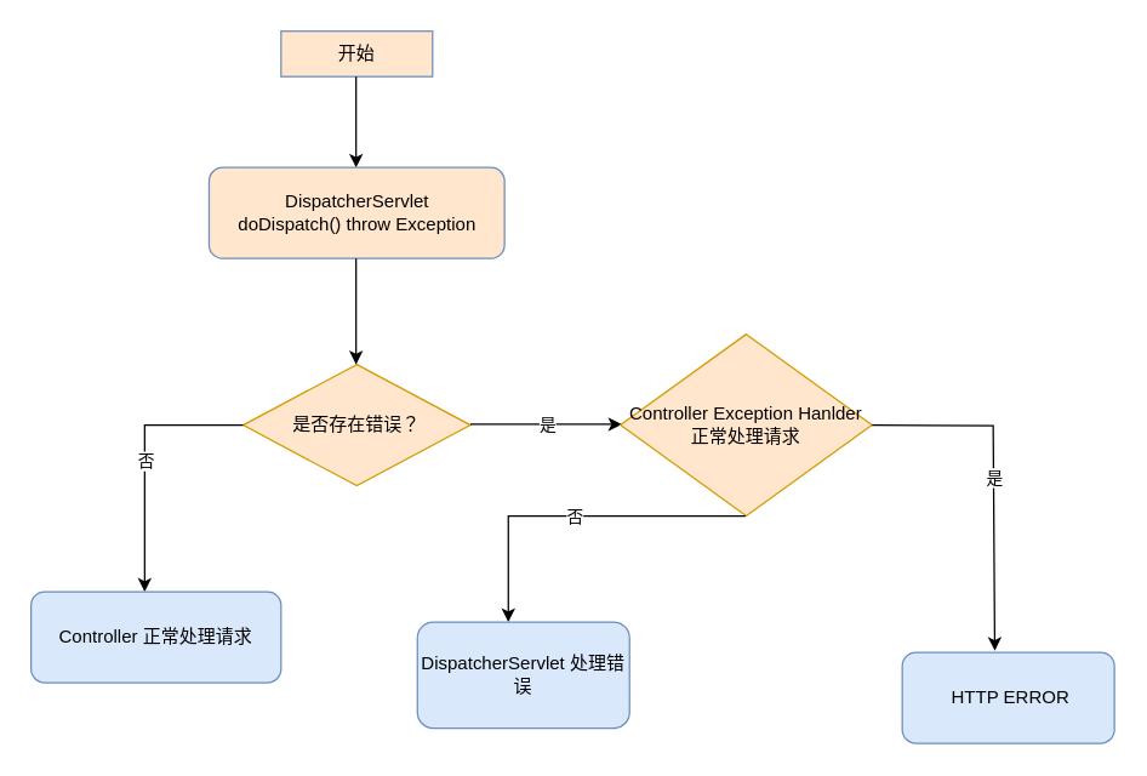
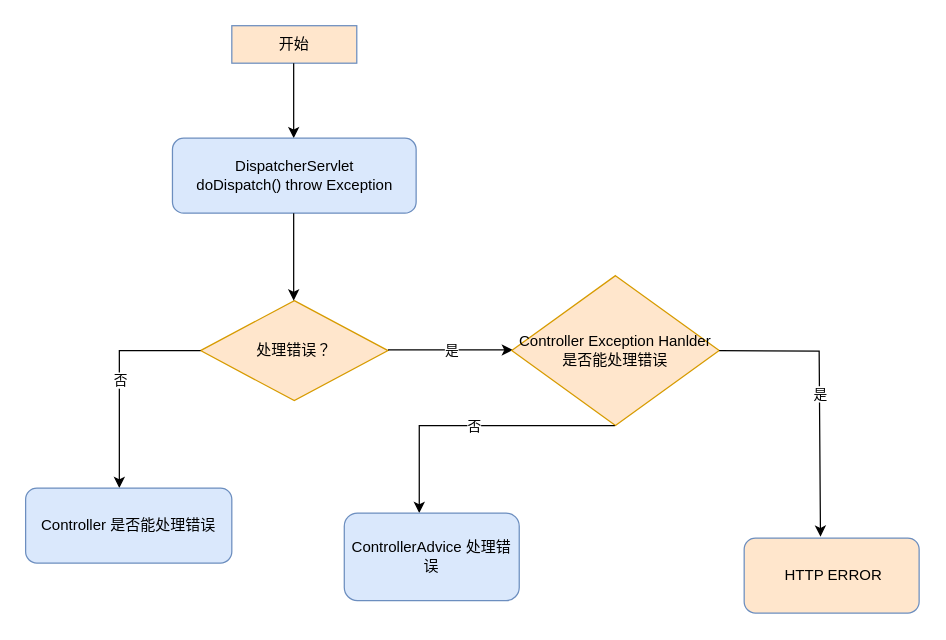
- <mxCell id="4" value="DispatcherServlet&lt;br&gt;doDispatch() throw Exception" style="rounded=1;whiteSpace=wrap;html=1;fillColor=#ffe6cc;strokeColor=#6c8ebf;" vertex="1" parent="1"><mxGeometry x="137.5" y="110" width="195" height="60" as="geometry" /></mxCell>
+ <mxCell id="4" value="DispatcherServlet&lt;br&gt;doDispatch() throw Exception" style="rounded=1;whiteSpace=wrap;html=1;fillColor=#dae8fc;strokeColor=#6c8ebf;" vertex="1" parent="1"><mxGeometry x="137.5" y="110" width="195" height="60" as="geometry" /></mxCell>
- <mxCell id="5" value="是否存在错误？" style="rhombus;whiteSpace=wrap;html=1;fillColor=#ffe6cc;strokeColor=#d79b00;" vertex="1" parent="1"><mxGeometry x="160" y="240" width="150" height="80" as="geometry" /></mxCell>
+ <mxCell id="5" value="处理错误？" style="rhombus;whiteSpace=wrap;html=1;fillColor=#ffe6cc;strokeColor=#d79b00;" vertex="1" parent="1"><mxGeometry x="160" y="240" width="150" height="80" as="geometry" /></mxCell>
- <mxCell id="12" value="Controller Exception Hanlder 正常处理请求" style="rhombus;whiteSpace=wrap;html=1;fillColor=#ffe6cc;strokeColor=#d79b00;" vertex="1" parent="1"><mxGeometry x="409" y="220" width="166" height="120" as="geometry" /></mxCell>
+ <mxCell id="12" value="Controller Exception Hanlder 是否能处理错误" style="rhombus;whiteSpace=wrap;html=1;fillColor=#ffe6cc;strokeColor=#d79b00;" vertex="1" parent="1"><mxGeometry x="409" y="220" width="166" height="120" as="geometry" /></mxCell>
- <mxCell id="9" value="Controller 正常处理请求" style="rounded=1;whiteSpace=wrap;html=1;fillColor=#dae8fc;strokeColor=#6c8ebf;" vertex="1" parent="1"><mxGeometry x="20" y="390" width="165" height="60" as="geometry" /></mxCell>
+ <mxCell id="9" value="Controller 是否能处理错误" style="rounded=1;whiteSpace=wrap;html=1;fillColor=#dae8fc;strokeColor=#6c8ebf;" vertex="1" parent="1"><mxGeometry x="20" y="390" width="165" height="60" as="geometry" /></mxCell>
- <mxCell id="18" value="DispatcherServlet 处理错误" style="rounded=1;whiteSpace=wrap;html=1;fillColor=#dae8fc;strokeColor=#6c8ebf;" vertex="1" parent="1"><mxGeometry x="275" y="410" width="140" height="70" as="geometry" /></mxCell>
+ <mxCell id="18" value="ControllerAdvice 处理错误" style="rounded=1;whiteSpace=wrap;html=1;fillColor=#dae8fc;strokeColor=#6c8ebf;" vertex="1" parent="1"><mxGeometry x="275" y="410" width="140" height="70" as="geometry" /></mxCell>
- <mxCell id="15" value="&amp;nbsp;HTTP ERROR" style="rounded=1;whiteSpace=wrap;html=1;fillColor=#dae8fc;strokeColor=#6c8ebf;" vertex="1" parent="1"><mxGeometry x="595" y="430" width="140" height="60" as="geometry" /></mxCell>
+ <mxCell id="15" value="&amp;nbsp;HTTP ERROR" style="rounded=1;whiteSpace=wrap;html=1;fillColor=#ffe6cc;strokeColor=#6c8ebf;" vertex="1" parent="1"><mxGeometry x="595" y="430" width="140" height="60" as="geometry" /></mxCell>
